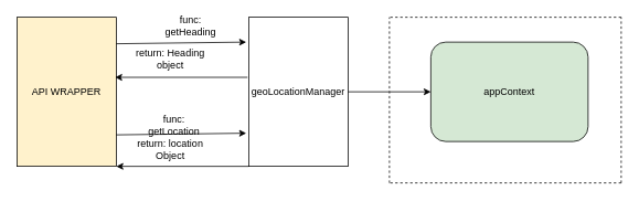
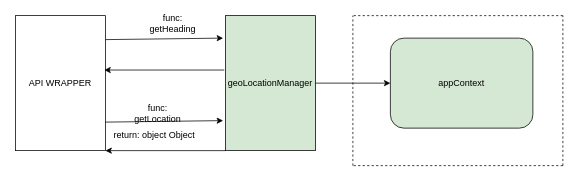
- <mxCell id="11" value="return: Heading object" style="text;html=1;strokeColor=none;fillColor=none;align=center;verticalAlign=middle;whiteSpace=wrap;rounded=0;" vertex="1" parent="1"><mxGeometry x="158" y="60" width="95" height="20" as="geometry" /></mxCell>
- <mxCell id="3" value="API WRAPPER" style="rounded=0;whiteSpace=wrap;html=1;fillColor=#fff2cc;" vertex="1" parent="1"><mxGeometry x="20" y="20" width="120" height="180" as="geometry" /></mxCell>
+ <mxCell id="3" value="API WRAPPER" style="rounded=0;whiteSpace=wrap;html=1;" vertex="1" parent="1"><mxGeometry x="20" y="20" width="120" height="180" as="geometry" /></mxCell>
- <mxCell id="2" value="geoLocationManager" style="rounded=0;whiteSpace=wrap;html=1;" vertex="1" parent="1"><mxGeometry x="300" y="20" width="120" height="180" as="geometry" /></mxCell>
+ <mxCell id="2" value="geoLocationManager" style="rounded=0;whiteSpace=wrap;html=1;fillColor=#d5e8d4;" vertex="1" parent="1"><mxGeometry x="300" y="20" width="120" height="180" as="geometry" /></mxCell>
- <mxCell id="9" value="return: location Object" style="text;html=1;strokeColor=none;fillColor=none;align=center;verticalAlign=middle;whiteSpace=wrap;rounded=0;" vertex="1" parent="1"><mxGeometry x="148" y="170" width="115" height="20" as="geometry" /></mxCell>
+ <mxCell id="9" value="return: object Object" style="text;html=1;strokeColor=none;fillColor=none;align=center;verticalAlign=middle;whiteSpace=wrap;rounded=0;" vertex="1" parent="1"><mxGeometry x="148" y="170" width="115" height="20" as="geometry" /></mxCell>
